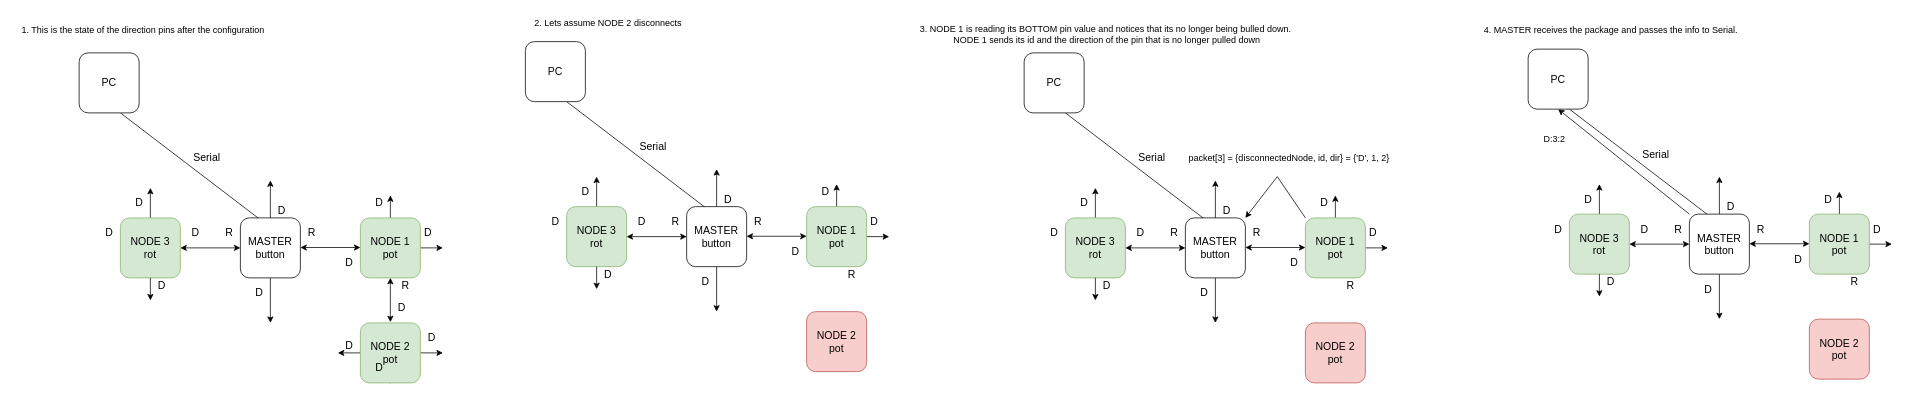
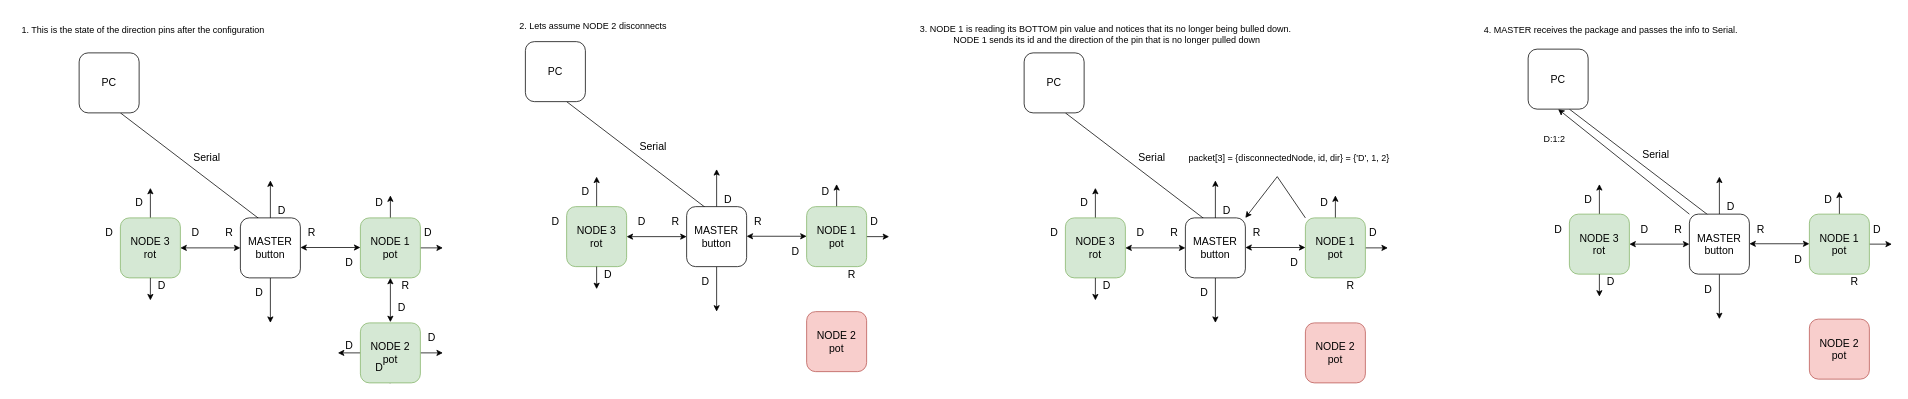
- <mxCell id="65" value="2. Lets assume NODE 2 disconnects" style="text;html=1;align=center;verticalAlign=middle;resizable=0;points=[];autosize=1;strokeColor=none;" parent="1" vertex="1"><mxGeometry x="705" y="20" width="210" height="20" as="geometry" /></mxCell>
+ <mxCell id="65" value="2. Lets assume NODE 2 disconnects" style="text;html=1;align=center;verticalAlign=middle;resizable=0;points=[];autosize=1;strokeColor=none;" parent="1" vertex="1"><mxGeometry x="685" y="25" width="210" height="20" as="geometry" /></mxCell>
- <mxCell id="125" value="D:3:2" style="text;html=1;align=center;verticalAlign=middle;resizable=0;points=[];autosize=1;strokeColor=none;" parent="1" vertex="1"><mxGeometry x="2052" y="175" width="40" height="20" as="geometry" /></mxCell>
+ <mxCell id="125" value="D:1:2" style="text;html=1;align=center;verticalAlign=middle;resizable=0;points=[];autosize=1;strokeColor=none;" parent="1" vertex="1"><mxGeometry x="2052" y="175" width="40" height="20" as="geometry" /></mxCell>
